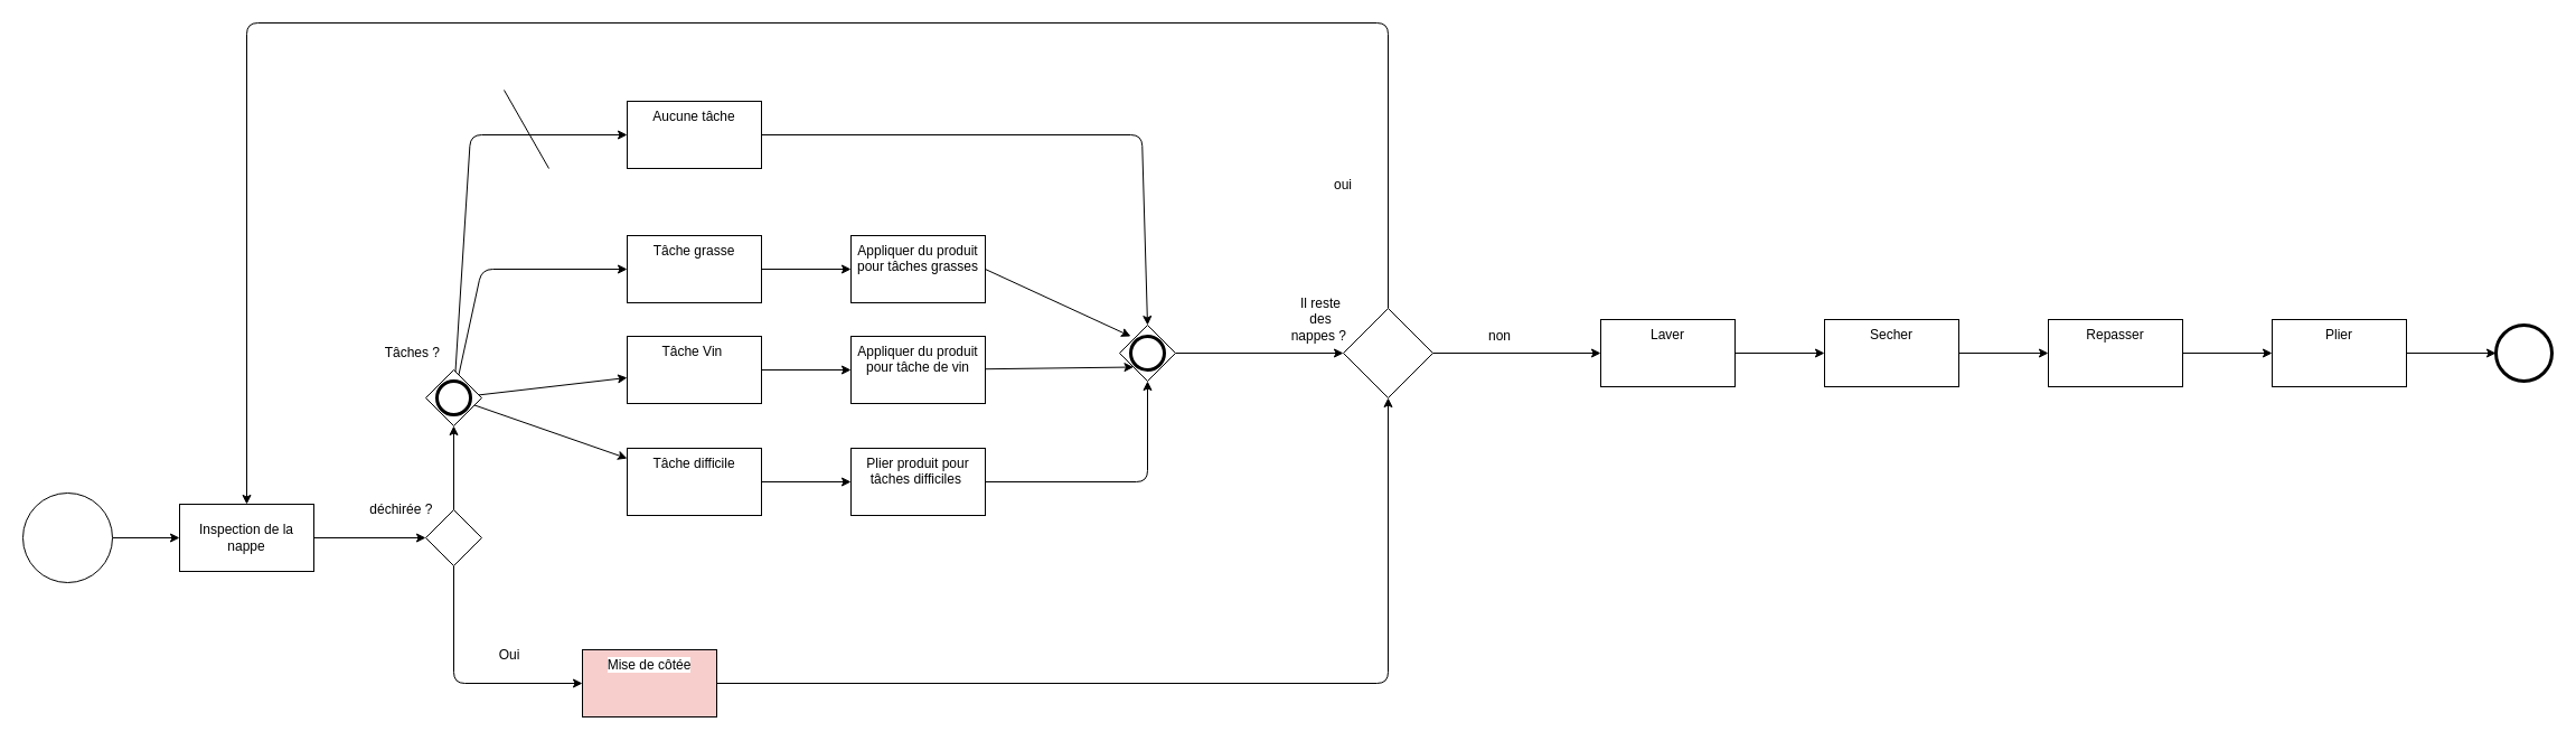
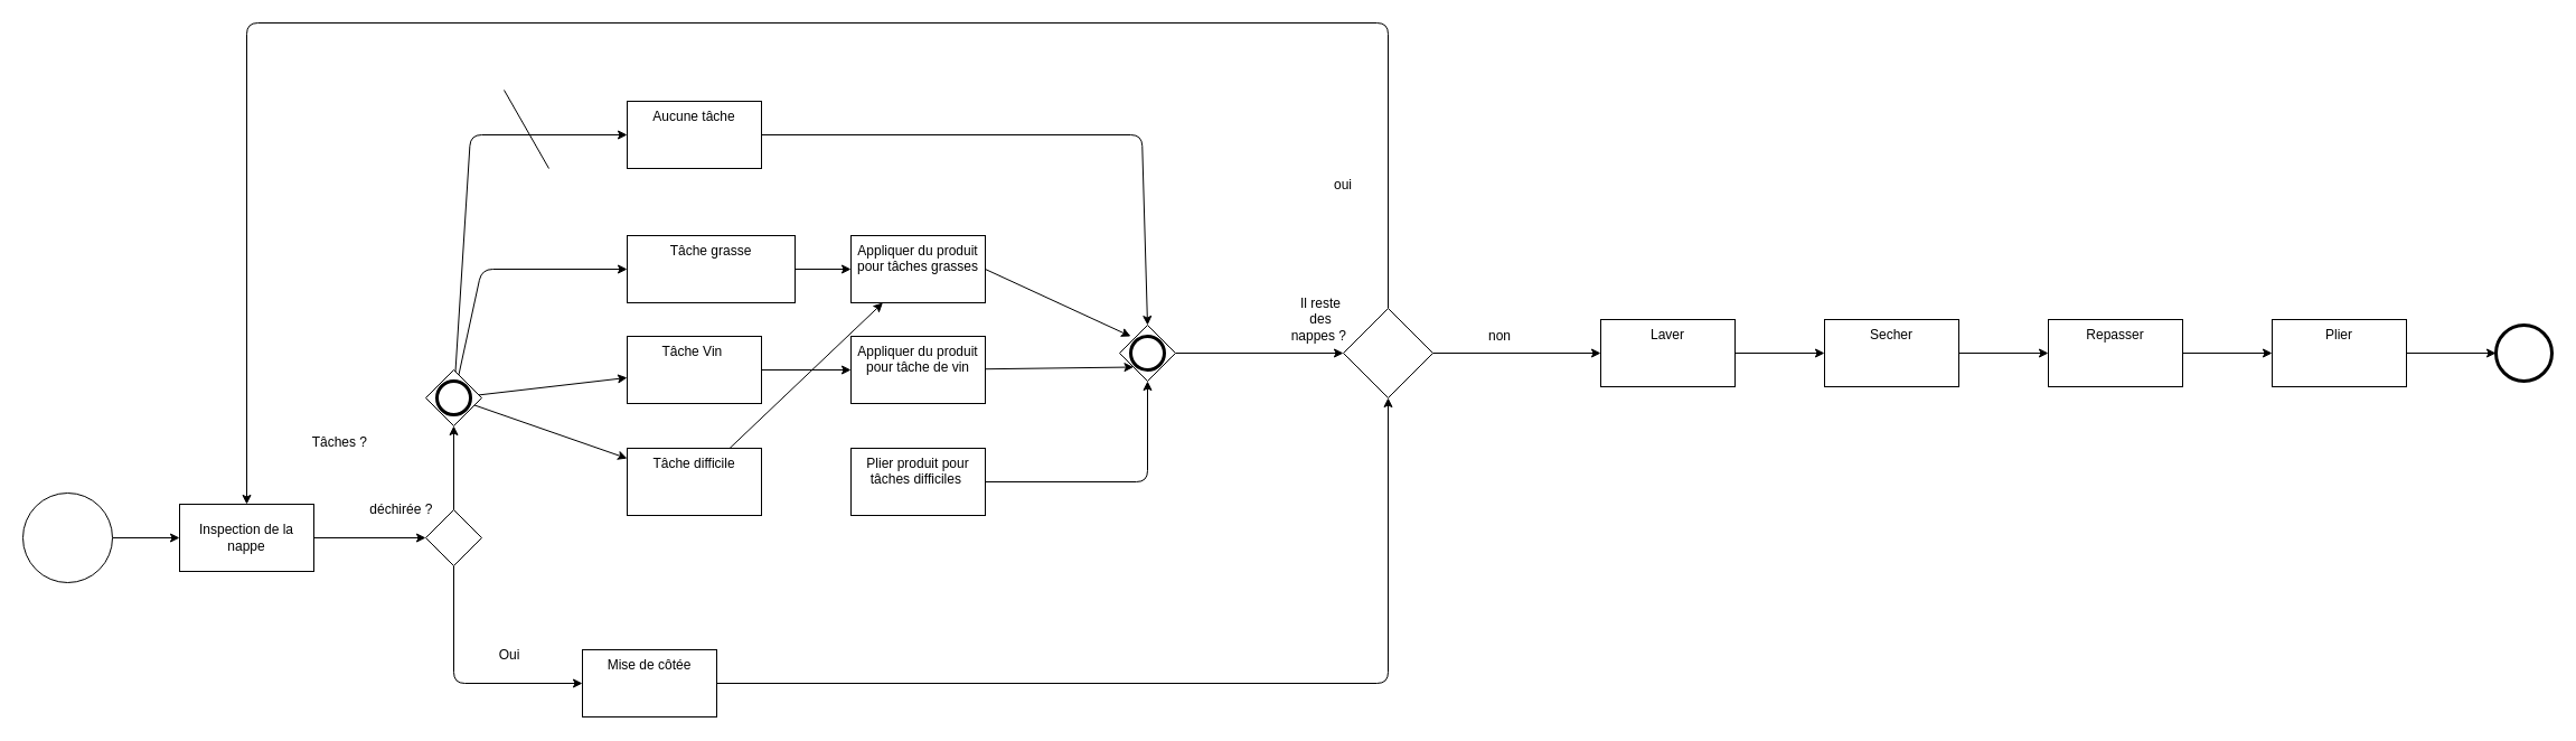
- <mxCell id="12" value="Tâche grasse" style="whiteSpace=wrap;html=1;verticalAlign=top;labelBackgroundColor=#ffffff;" vertex="1" parent="1"><mxGeometry x="560" y="210" width="120" height="60" as="geometry" /></mxCell>
+ <mxCell id="12" value="Tâche grasse" style="whiteSpace=wrap;html=1;verticalAlign=top;labelBackgroundColor=#ffffff;" vertex="1" parent="1"><mxGeometry x="560" y="210" width="150" height="60" as="geometry" /></mxCell>
- <mxCell id="35" value="Tâches ?&amp;nbsp;" style="text;html=1;strokeColor=none;fillColor=none;align=center;verticalAlign=middle;whiteSpace=wrap;rounded=0;" vertex="1" parent="1"><mxGeometry x="340" y="300" width="60" height="30" as="geometry" /></mxCell>
+ <mxCell id="35" value="Tâches ?&amp;nbsp;" style="text;html=1;strokeColor=none;fillColor=none;align=center;verticalAlign=middle;whiteSpace=wrap;rounded=0;" vertex="1" parent="1"><mxGeometry x="275" y="380" width="60" height="30" as="geometry" /></mxCell>
- <mxCell id="26" value="" style="edgeStyle=none;html=1;" edge="1" parent="1" source="27" target="29"><mxGeometry relative="1" as="geometry" /></mxCell>
+ <mxCell id="26" value="" style="edgeStyle=none;html=1;" edge="1" parent="1" source="27" target="21"><mxGeometry relative="1" as="geometry" /></mxCell>
- <mxCell id="16" value="Mise de côtée" style="whiteSpace=wrap;html=1;verticalAlign=top;labelBackgroundColor=#ffffff;fillColor=#f8cecc;" vertex="1" parent="1"><mxGeometry x="520" y="580" width="120" height="60" as="geometry" /></mxCell>
+ <mxCell id="16" value="Mise de côtée" style="whiteSpace=wrap;html=1;verticalAlign=top;labelBackgroundColor=#ffffff;" vertex="1" parent="1"><mxGeometry x="520" y="580" width="120" height="60" as="geometry" /></mxCell>
